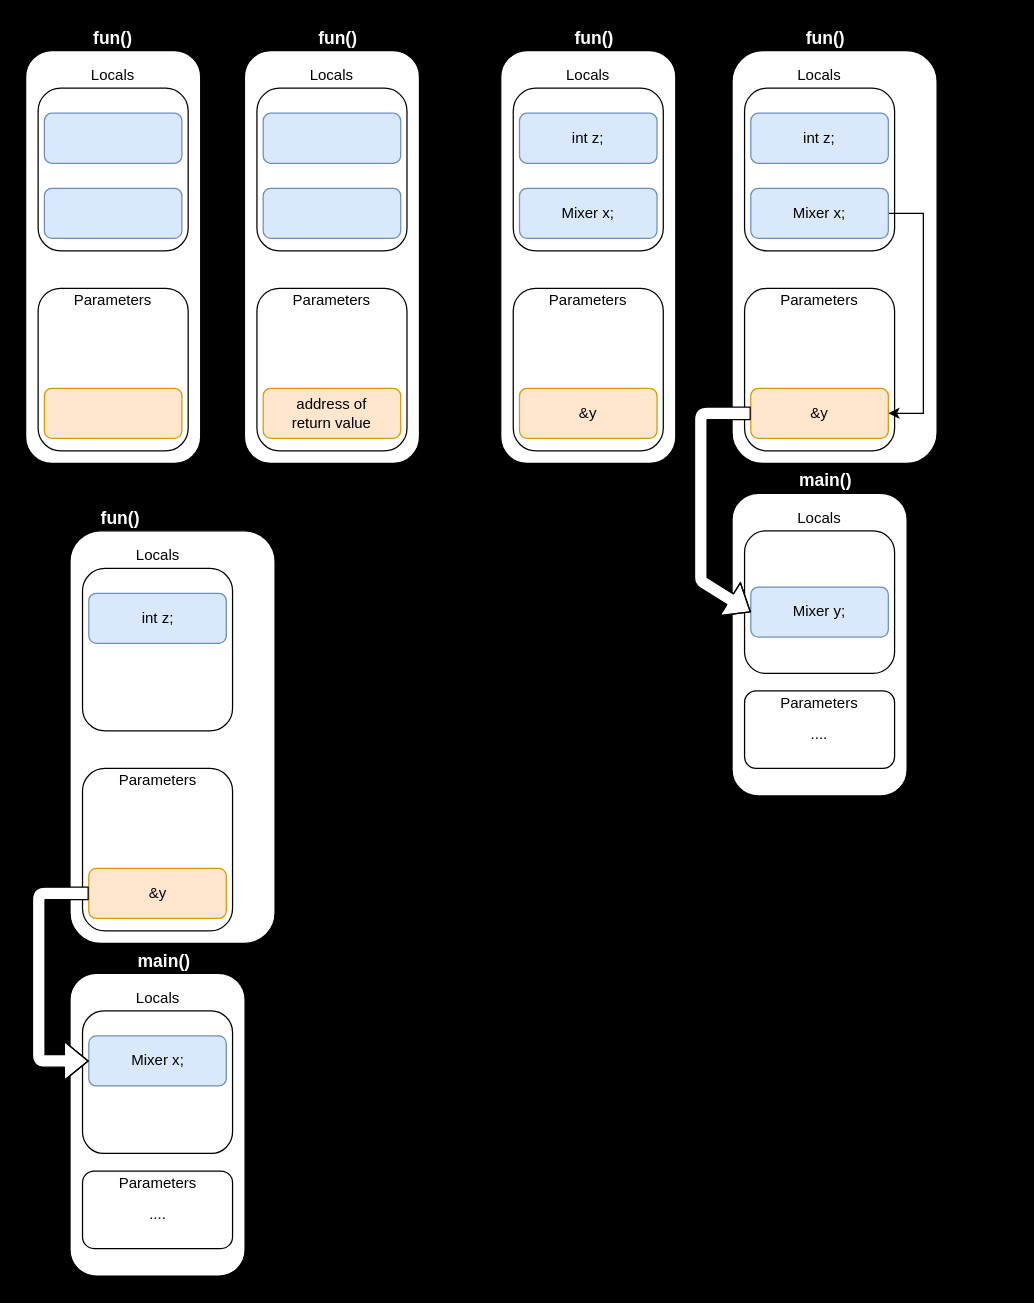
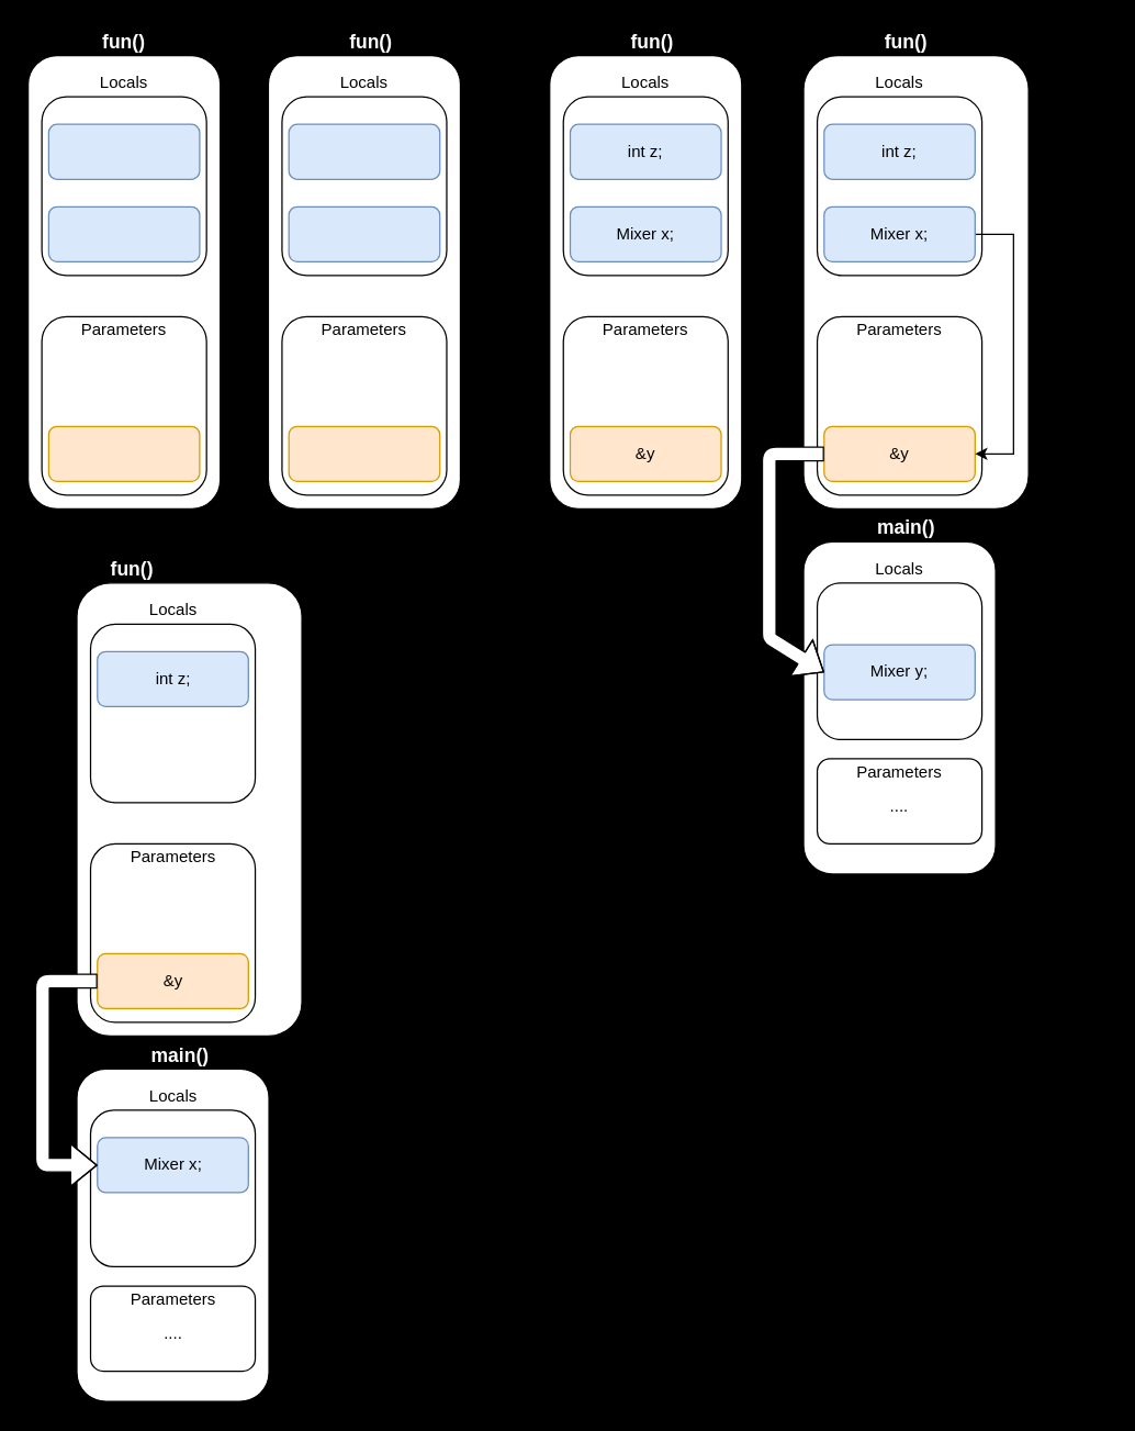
- <mxCell id="14" value="address of return value" style="text;html=1;strokeColor=none;fillColor=none;align=center;verticalAlign=middle;whiteSpace=wrap;rounded=0;" parent="1" vertex="1"><mxGeometry x="225" y="320" width="80" height="20" as="geometry" /></mxCell>
